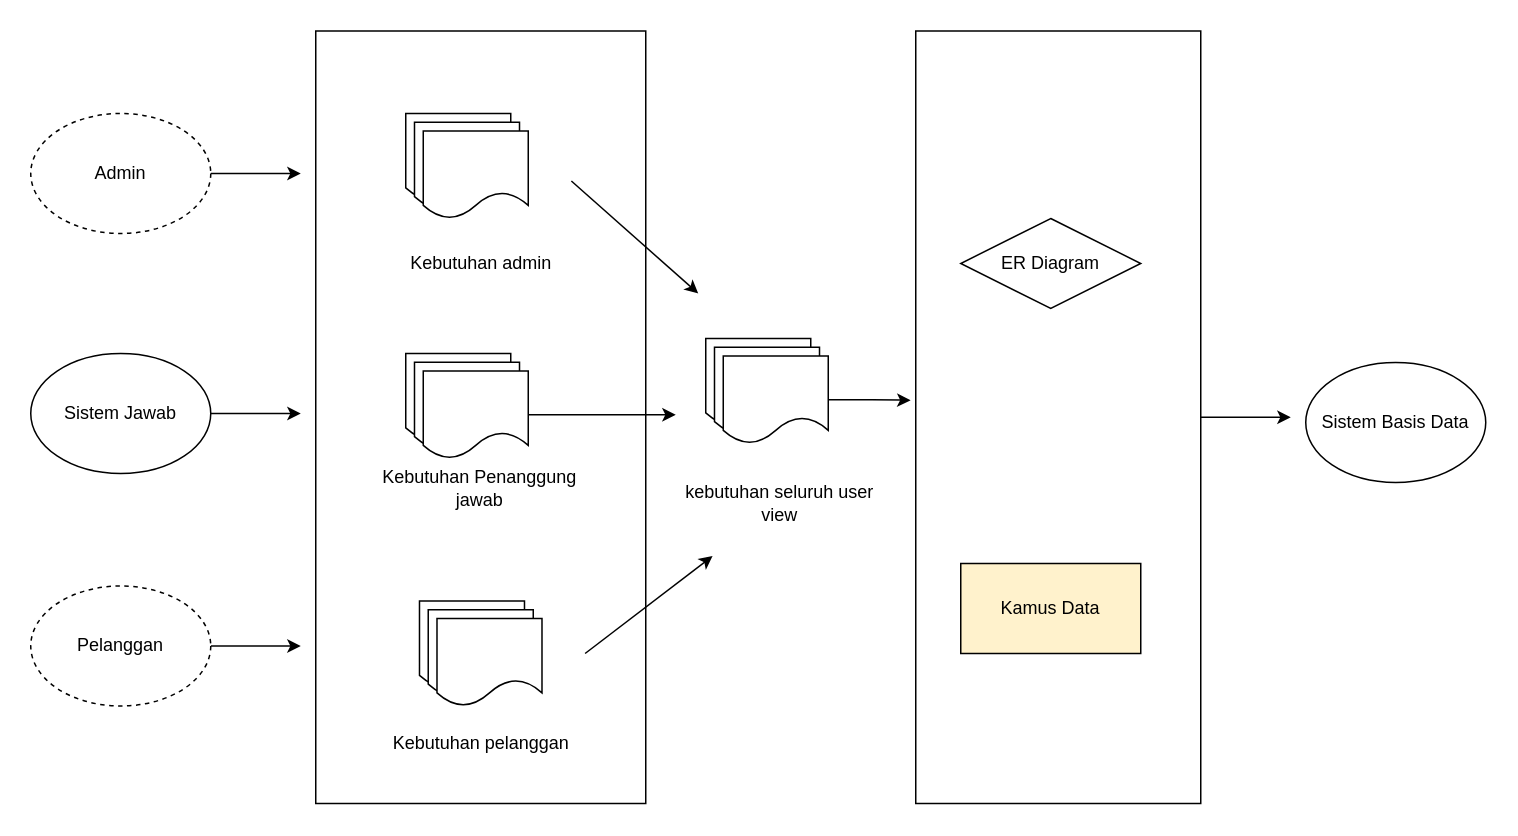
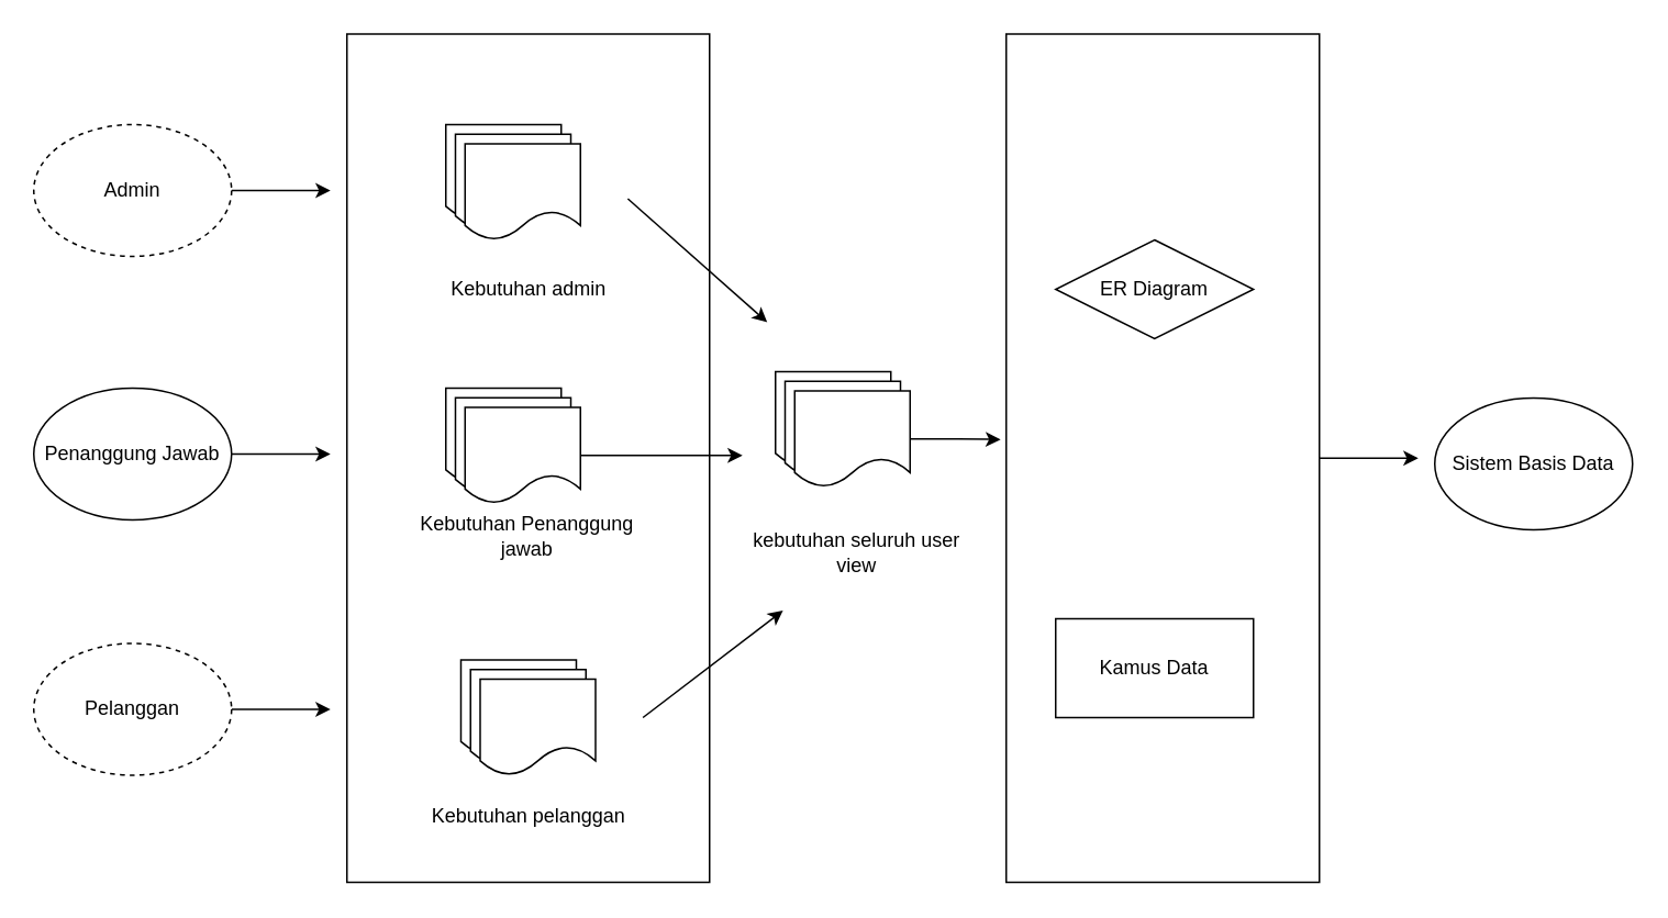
- <mxCell id="5" value="Sistem Jawab" style="ellipse;whiteSpace=wrap;html=1;" vertex="1" parent="1"><mxGeometry x="20" y="235" width="120" height="80" as="geometry" /></mxCell>
+ <mxCell id="5" value="Penanggung Jawab" style="ellipse;whiteSpace=wrap;html=1;" vertex="1" parent="1"><mxGeometry x="20" y="235" width="120" height="80" as="geometry" /></mxCell>
- <mxCell id="32" value="Kamus Data" style="rounded=0;whiteSpace=wrap;html=1;fillColor=#fff2cc;" vertex="1" parent="1"><mxGeometry x="640" y="375" width="120" height="60" as="geometry" /></mxCell>
+ <mxCell id="32" value="Kamus Data" style="rounded=0;whiteSpace=wrap;html=1;" vertex="1" parent="1"><mxGeometry x="640" y="375" width="120" height="60" as="geometry" /></mxCell>
